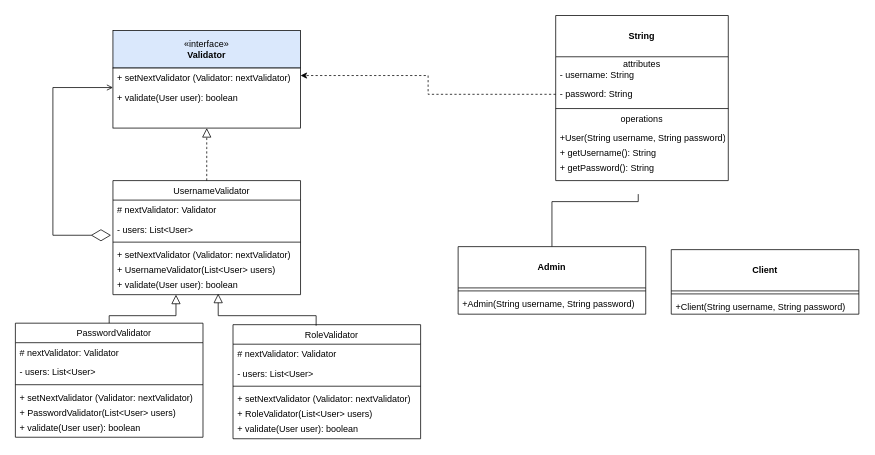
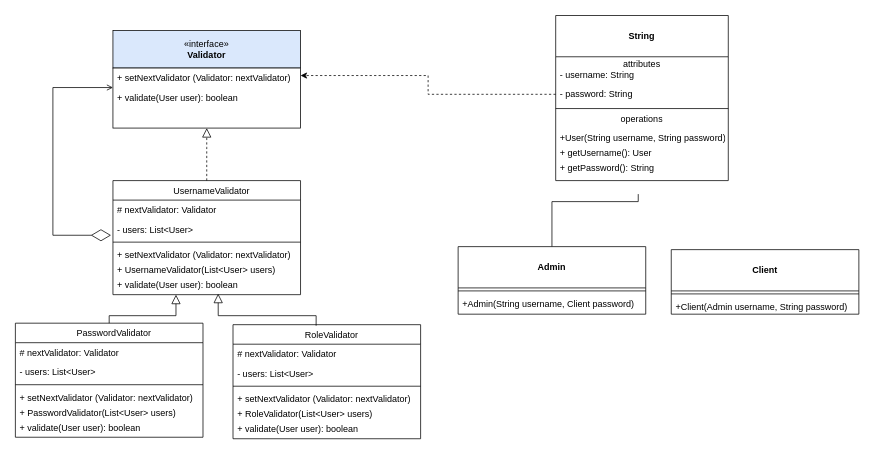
- <mxCell id="34" value="+ getUsername(): String" style="text;align=left;verticalAlign=top;spacingLeft=4;spacingRight=4;overflow=hidden;rotatable=0;points=[[0,0.5],[1,0.5]];portConstraint=eastwest;rounded=0;shadow=0;html=0;" vertex="1" parent="27"><mxGeometry y="170" width="230" height="20" as="geometry" /></mxCell>
+ <mxCell id="34" value="+ getUsername(): User" style="text;align=left;verticalAlign=top;spacingLeft=4;spacingRight=4;overflow=hidden;rotatable=0;points=[[0,0.5],[1,0.5]];portConstraint=eastwest;rounded=0;shadow=0;html=0;" vertex="1" parent="27"><mxGeometry y="170" width="230" height="20" as="geometry" /></mxCell>
- <mxCell id="42" value="+Admin(String username, String password)" style="text;align=left;verticalAlign=top;spacingLeft=4;spacingRight=4;overflow=hidden;rotatable=0;points=[[0,0.5],[1,0.5]];portConstraint=eastwest;rounded=0;shadow=0;html=0;" vertex="1" parent="40"><mxGeometry y="63" width="250" height="27" as="geometry" /></mxCell>
+ <mxCell id="42" value="+Admin(String username, Client password)" style="text;align=left;verticalAlign=top;spacingLeft=4;spacingRight=4;overflow=hidden;rotatable=0;points=[[0,0.5],[1,0.5]];portConstraint=eastwest;rounded=0;shadow=0;html=0;" vertex="1" parent="40"><mxGeometry y="63" width="250" height="27" as="geometry" /></mxCell>
- <mxCell id="38" value="+Client(String username, String password) " style="text;align=left;verticalAlign=top;spacingLeft=4;spacingRight=4;overflow=hidden;rotatable=0;points=[[0,0.5],[1,0.5]];portConstraint=eastwest;rounded=0;shadow=0;html=0;" vertex="1" parent="36"><mxGeometry y="63" width="250" height="23" as="geometry" /></mxCell>
+ <mxCell id="38" value="+Client(Admin username, String password) " style="text;align=left;verticalAlign=top;spacingLeft=4;spacingRight=4;overflow=hidden;rotatable=0;points=[[0,0.5],[1,0.5]];portConstraint=eastwest;rounded=0;shadow=0;html=0;" vertex="1" parent="36"><mxGeometry y="63" width="250" height="23" as="geometry" /></mxCell>
